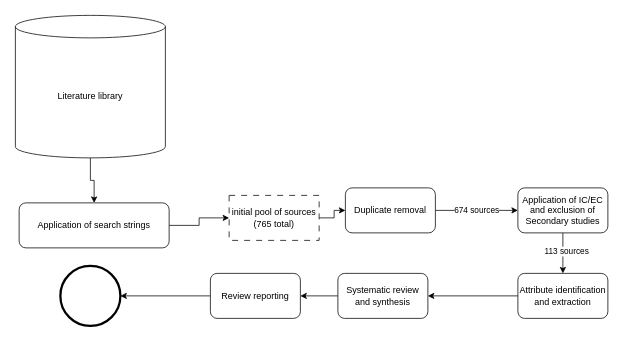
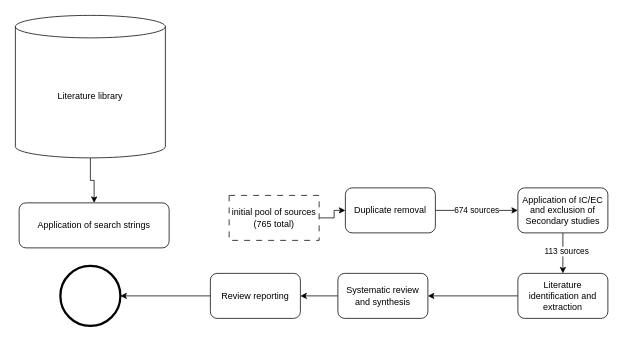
- <mxCell id="4" value="" style="edgeStyle=orthogonalEdgeStyle;rounded=0;orthogonalLoop=1;jettySize=auto;html=1;" parent="1" source="5" target="7" edge="1"><mxGeometry relative="1" as="geometry" /></mxCell>
- <mxCell id="14" value="Attribute identification and extraction" style="rounded=1;whiteSpace=wrap;html=1;" parent="1" vertex="1"><mxGeometry x="690" y="364" width="120" height="60" as="geometry" /></mxCell>
+ <mxCell id="14" value="Literature identification and extraction" style="rounded=1;whiteSpace=wrap;html=1;" parent="1" vertex="1"><mxGeometry x="690" y="364" width="120" height="60" as="geometry" /></mxCell>
